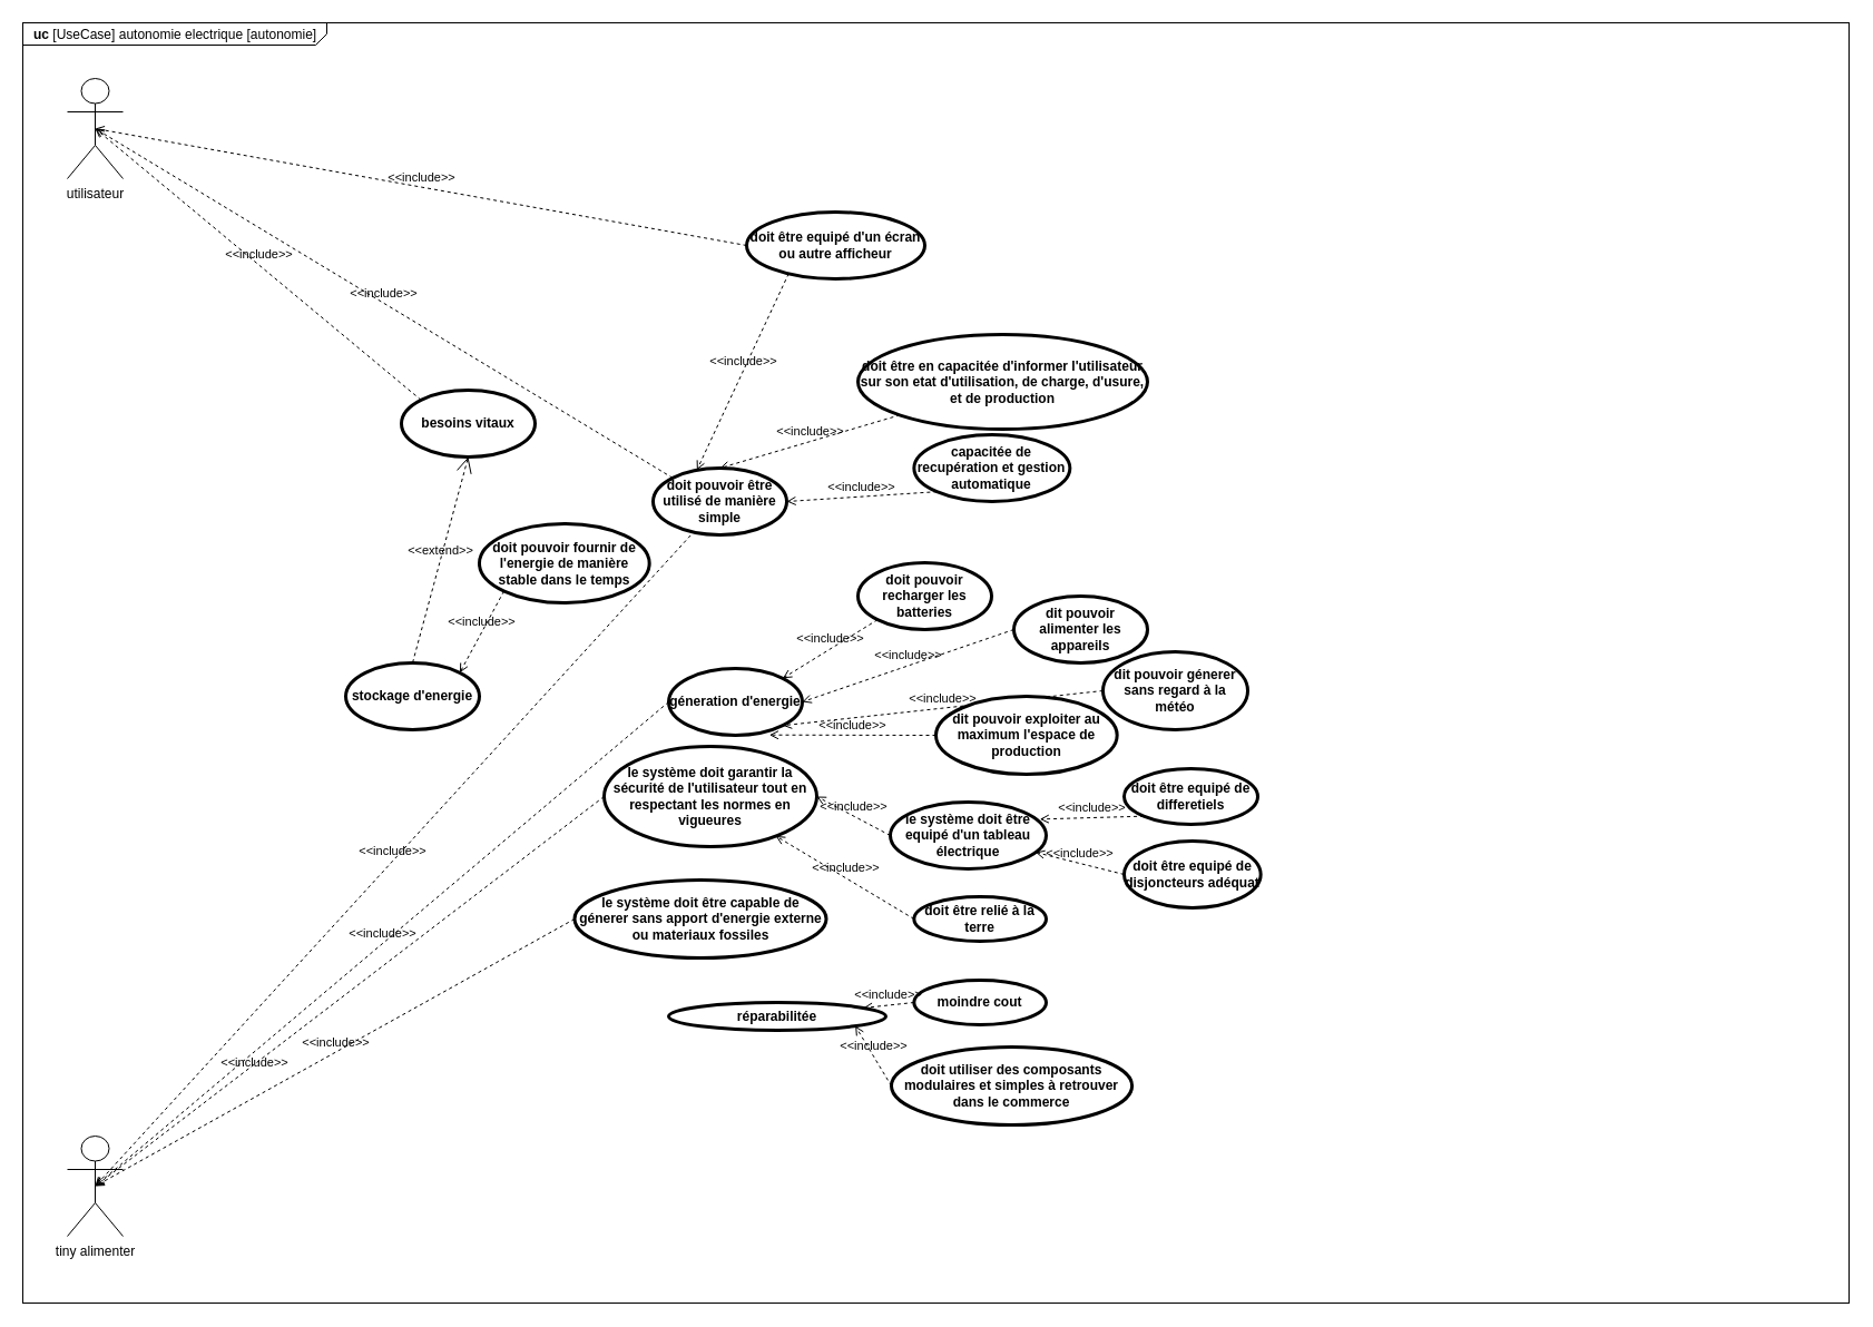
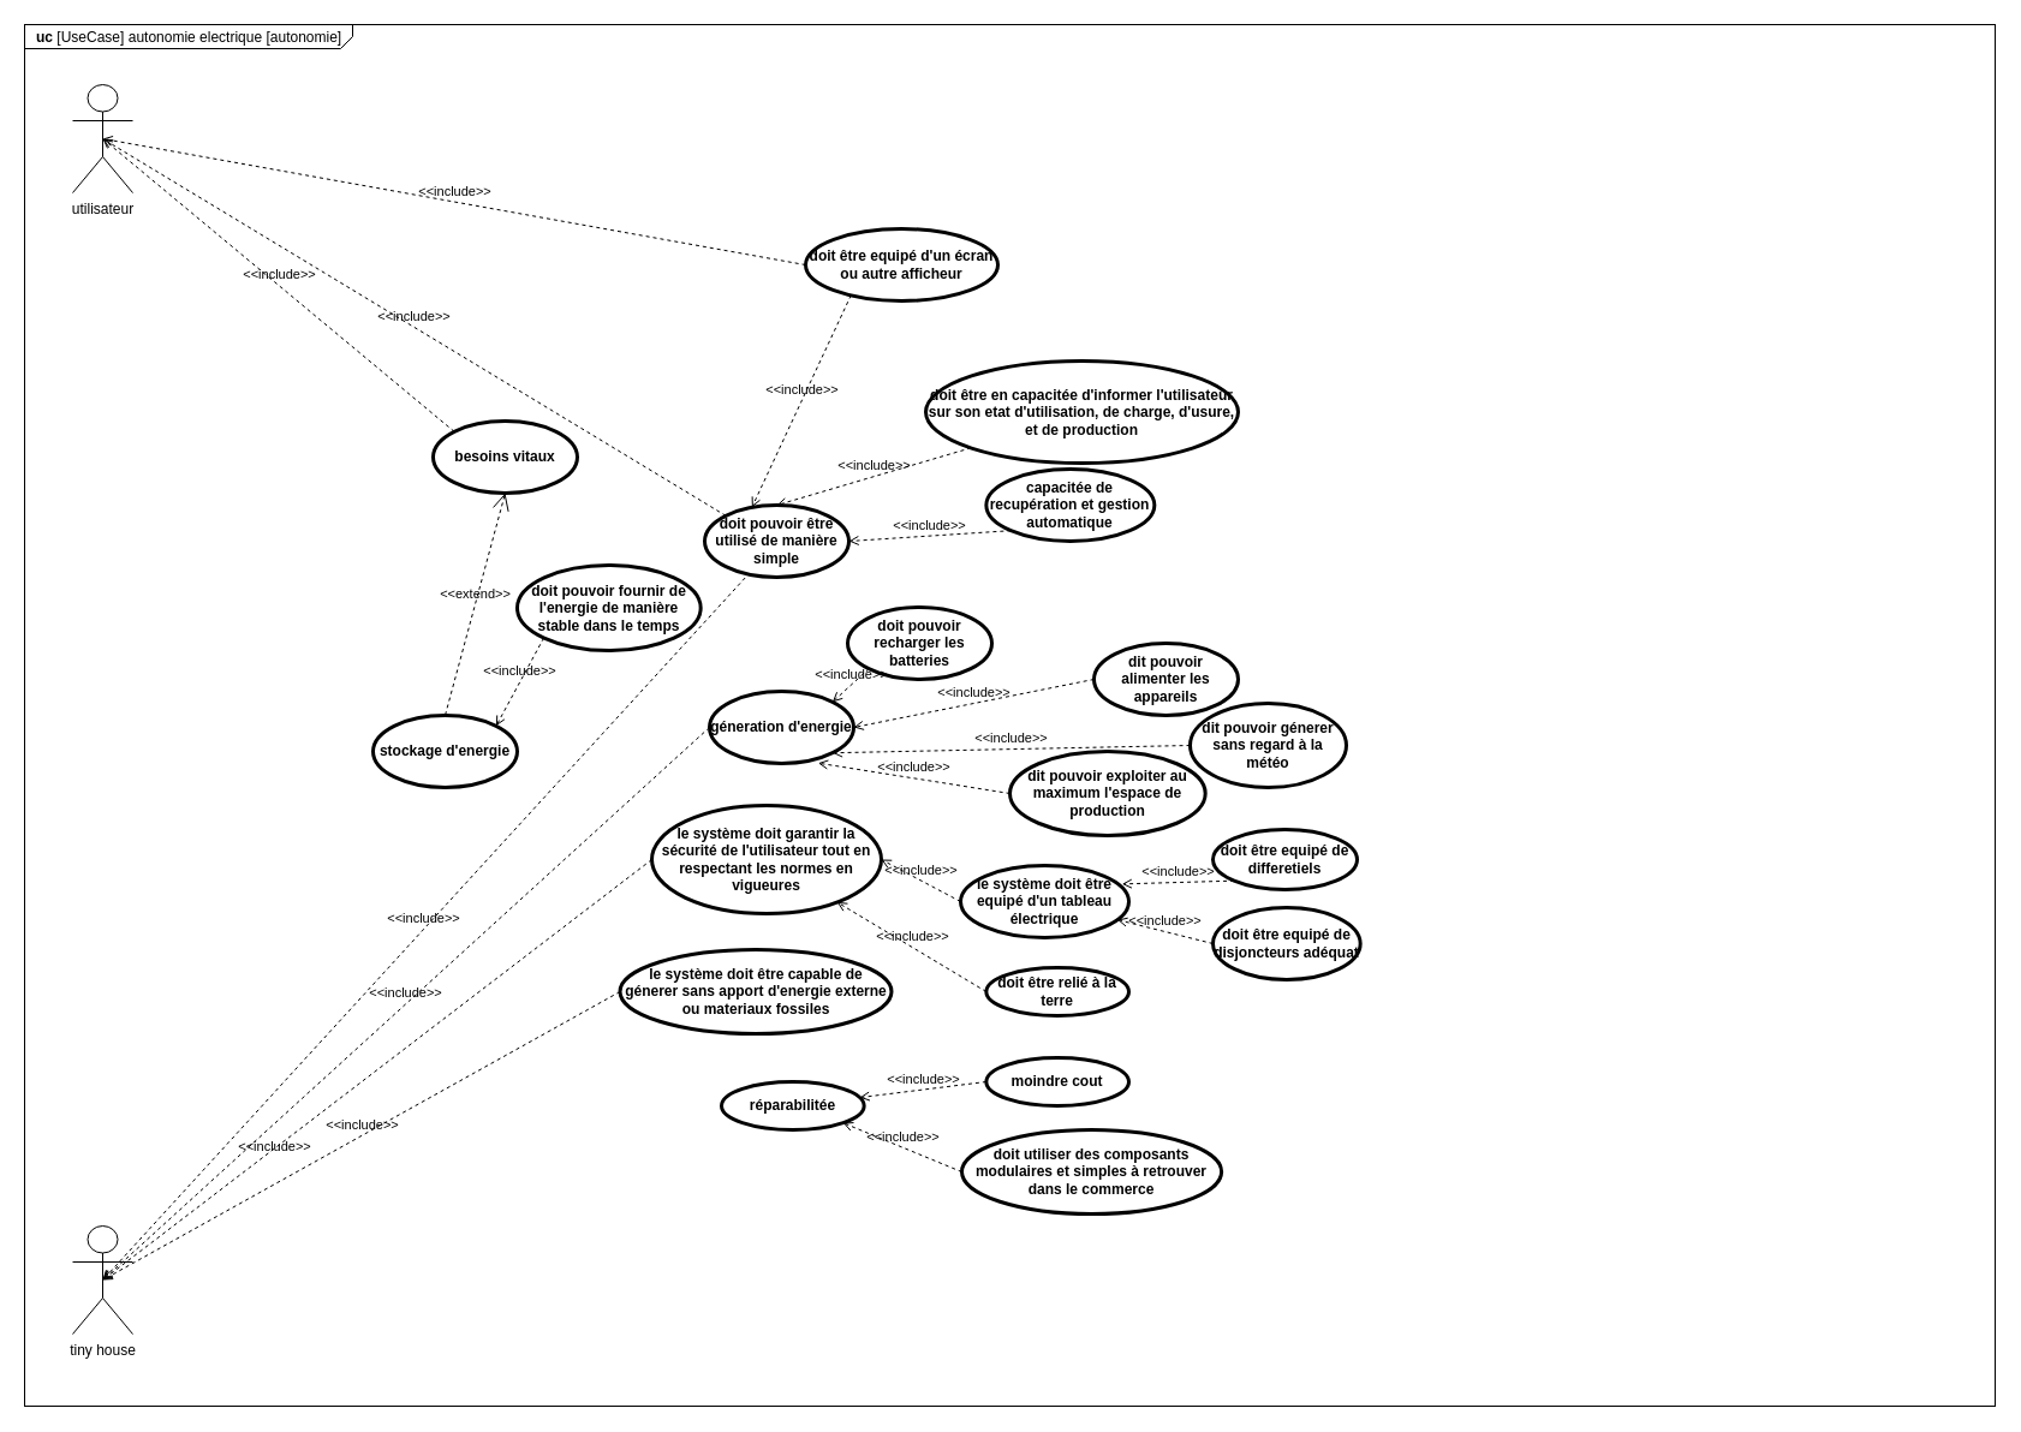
- <mxCell id="11" value="doit pouvoir recharger les batteries" style="shape=ellipse;html=1;strokeWidth=3;fontStyle=1;whiteSpace=wrap;align=center;perimeter=ellipsePerimeter;" vertex="1" parent="1"><mxGeometry x="770" y="505" width="120" height="60" as="geometry" /></mxCell>
+ <mxCell id="11" value="doit pouvoir recharger les batteries" style="shape=ellipse;html=1;strokeWidth=3;fontStyle=1;whiteSpace=wrap;align=center;perimeter=ellipsePerimeter;" vertex="1" parent="1"><mxGeometry x="705" y="505" width="120" height="60" as="geometry" /></mxCell>
- <mxCell id="9" value="géneration d'energie" style="shape=ellipse;html=1;strokeWidth=3;fontStyle=1;whiteSpace=wrap;align=center;perimeter=ellipsePerimeter;" vertex="1" parent="1"><mxGeometry x="600" y="600" width="120" height="60" as="geometry" /></mxCell>
+ <mxCell id="9" value="géneration d'energie" style="shape=ellipse;html=1;strokeWidth=3;fontStyle=1;whiteSpace=wrap;align=center;perimeter=ellipsePerimeter;" vertex="1" parent="1"><mxGeometry x="590" y="575" width="120" height="60" as="geometry" /></mxCell>
- <mxCell id="47" value="&lt;b&gt;réparabilitée&lt;br&gt;&lt;/b&gt;" style="shape=ellipse;html=1;strokeWidth=3;fontStyle=1;whiteSpace=wrap;align=center;perimeter=ellipsePerimeter;" vertex="1" parent="1"><mxGeometry x="600" y="900" width="195" height="25" as="geometry" /></mxCell>
+ <mxCell id="47" value="&lt;b&gt;réparabilitée&lt;br&gt;&lt;/b&gt;" style="shape=ellipse;html=1;strokeWidth=3;fontStyle=1;whiteSpace=wrap;align=center;perimeter=ellipsePerimeter;" vertex="1" parent="1"><mxGeometry x="600" y="900" width="118.66" height="40" as="geometry" /></mxCell>
- <mxCell id="4" value="tiny alimenter" style="shape=umlActor;html=1;verticalLabelPosition=bottom;verticalAlign=top;align=center;" vertex="1" parent="1"><mxGeometry x="60" y="1020" width="50" height="90" as="geometry" /></mxCell>
+ <mxCell id="4" value="tiny house" style="shape=umlActor;html=1;verticalLabelPosition=bottom;verticalAlign=top;align=center;" vertex="1" parent="1"><mxGeometry x="60" y="1020" width="50" height="90" as="geometry" /></mxCell>
